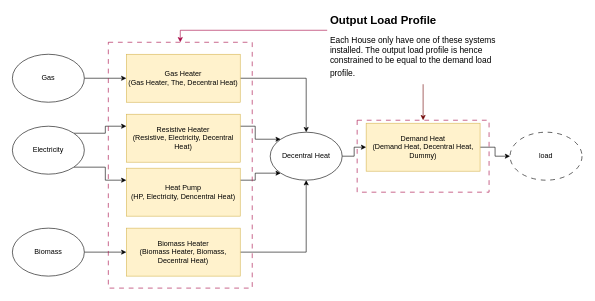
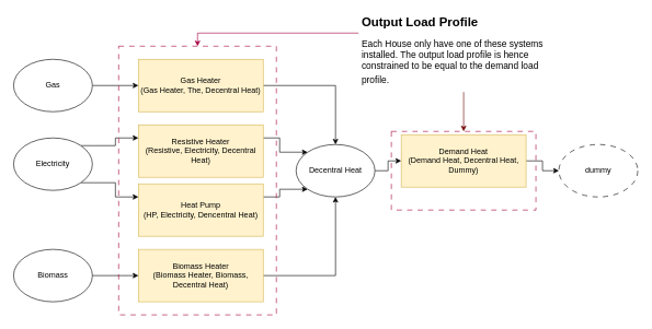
- <mxCell id="6" value="load" style="ellipse;whiteSpace=wrap;html=1;dashed=1;dashPattern=8 8;" parent="1" vertex="1"><mxGeometry x="850" y="220" width="120" height="80" as="geometry" /></mxCell>
+ <mxCell id="6" value="dummy" style="ellipse;whiteSpace=wrap;html=1;dashed=1;dashPattern=8 8;" parent="1" vertex="1"><mxGeometry x="850" y="220" width="120" height="80" as="geometry" /></mxCell>
